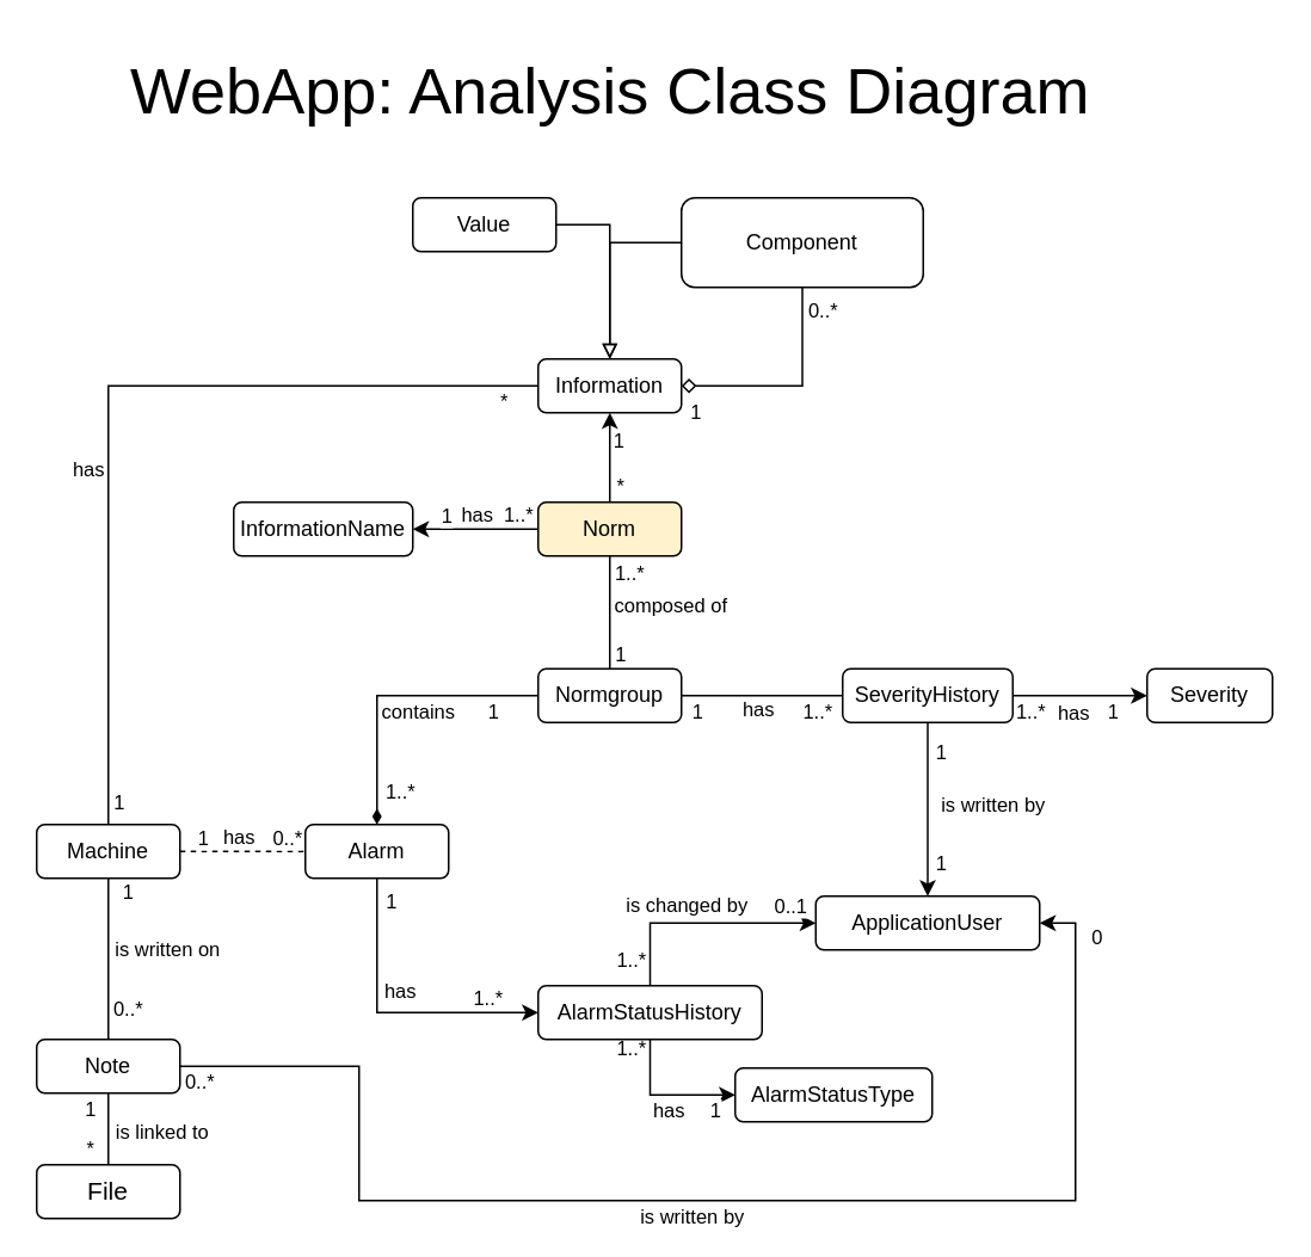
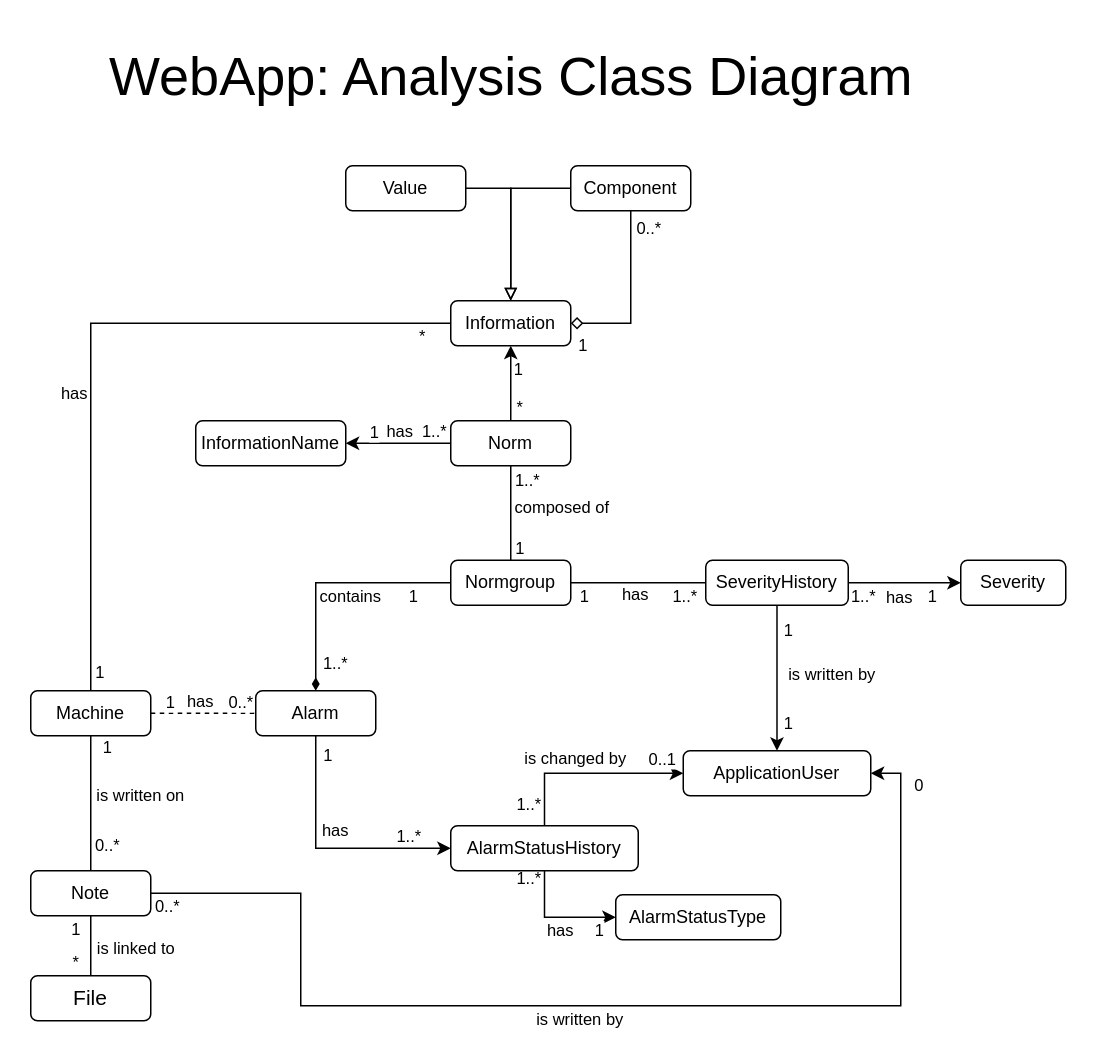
- <mxCell id="80" value="Component" style="rounded=1;whiteSpace=wrap;html=1;" parent="1" vertex="1"><mxGeometry x="380" y="110" width="135" height="50" as="geometry" /></mxCell>
+ <mxCell id="80" value="Component" style="rounded=1;whiteSpace=wrap;html=1;" parent="1" vertex="1"><mxGeometry x="380" y="110" width="80" height="30" as="geometry" /></mxCell>
- <mxCell id="70" value="Norm" style="rounded=1;whiteSpace=wrap;html=1;fillColor=#fff2cc;" parent="1" vertex="1"><mxGeometry x="300" y="280" width="80" height="30" as="geometry" /></mxCell>
+ <mxCell id="70" value="Norm" style="rounded=1;whiteSpace=wrap;html=1;" parent="1" vertex="1"><mxGeometry x="300" y="280" width="80" height="30" as="geometry" /></mxCell>
